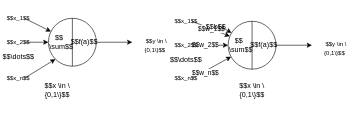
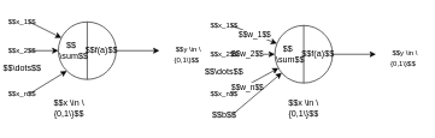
- <mxCell id="23" value="$$b$$" style="text;html=1;strokeColor=none;fillColor=none;align=center;verticalAlign=middle;whiteSpace=wrap;rounded=0;" vertex="1" parent="1"><mxGeometry x="350" y="35" width="20" height="20" as="geometry" /></mxCell>
+ <mxCell id="23" value="$$b$$" style="text;html=1;strokeColor=none;fillColor=none;align=center;verticalAlign=middle;whiteSpace=wrap;rounded=0;" vertex="1" parent="1"><mxGeometry x="300" y="150" width="20" height="20" as="geometry" /></mxCell>
